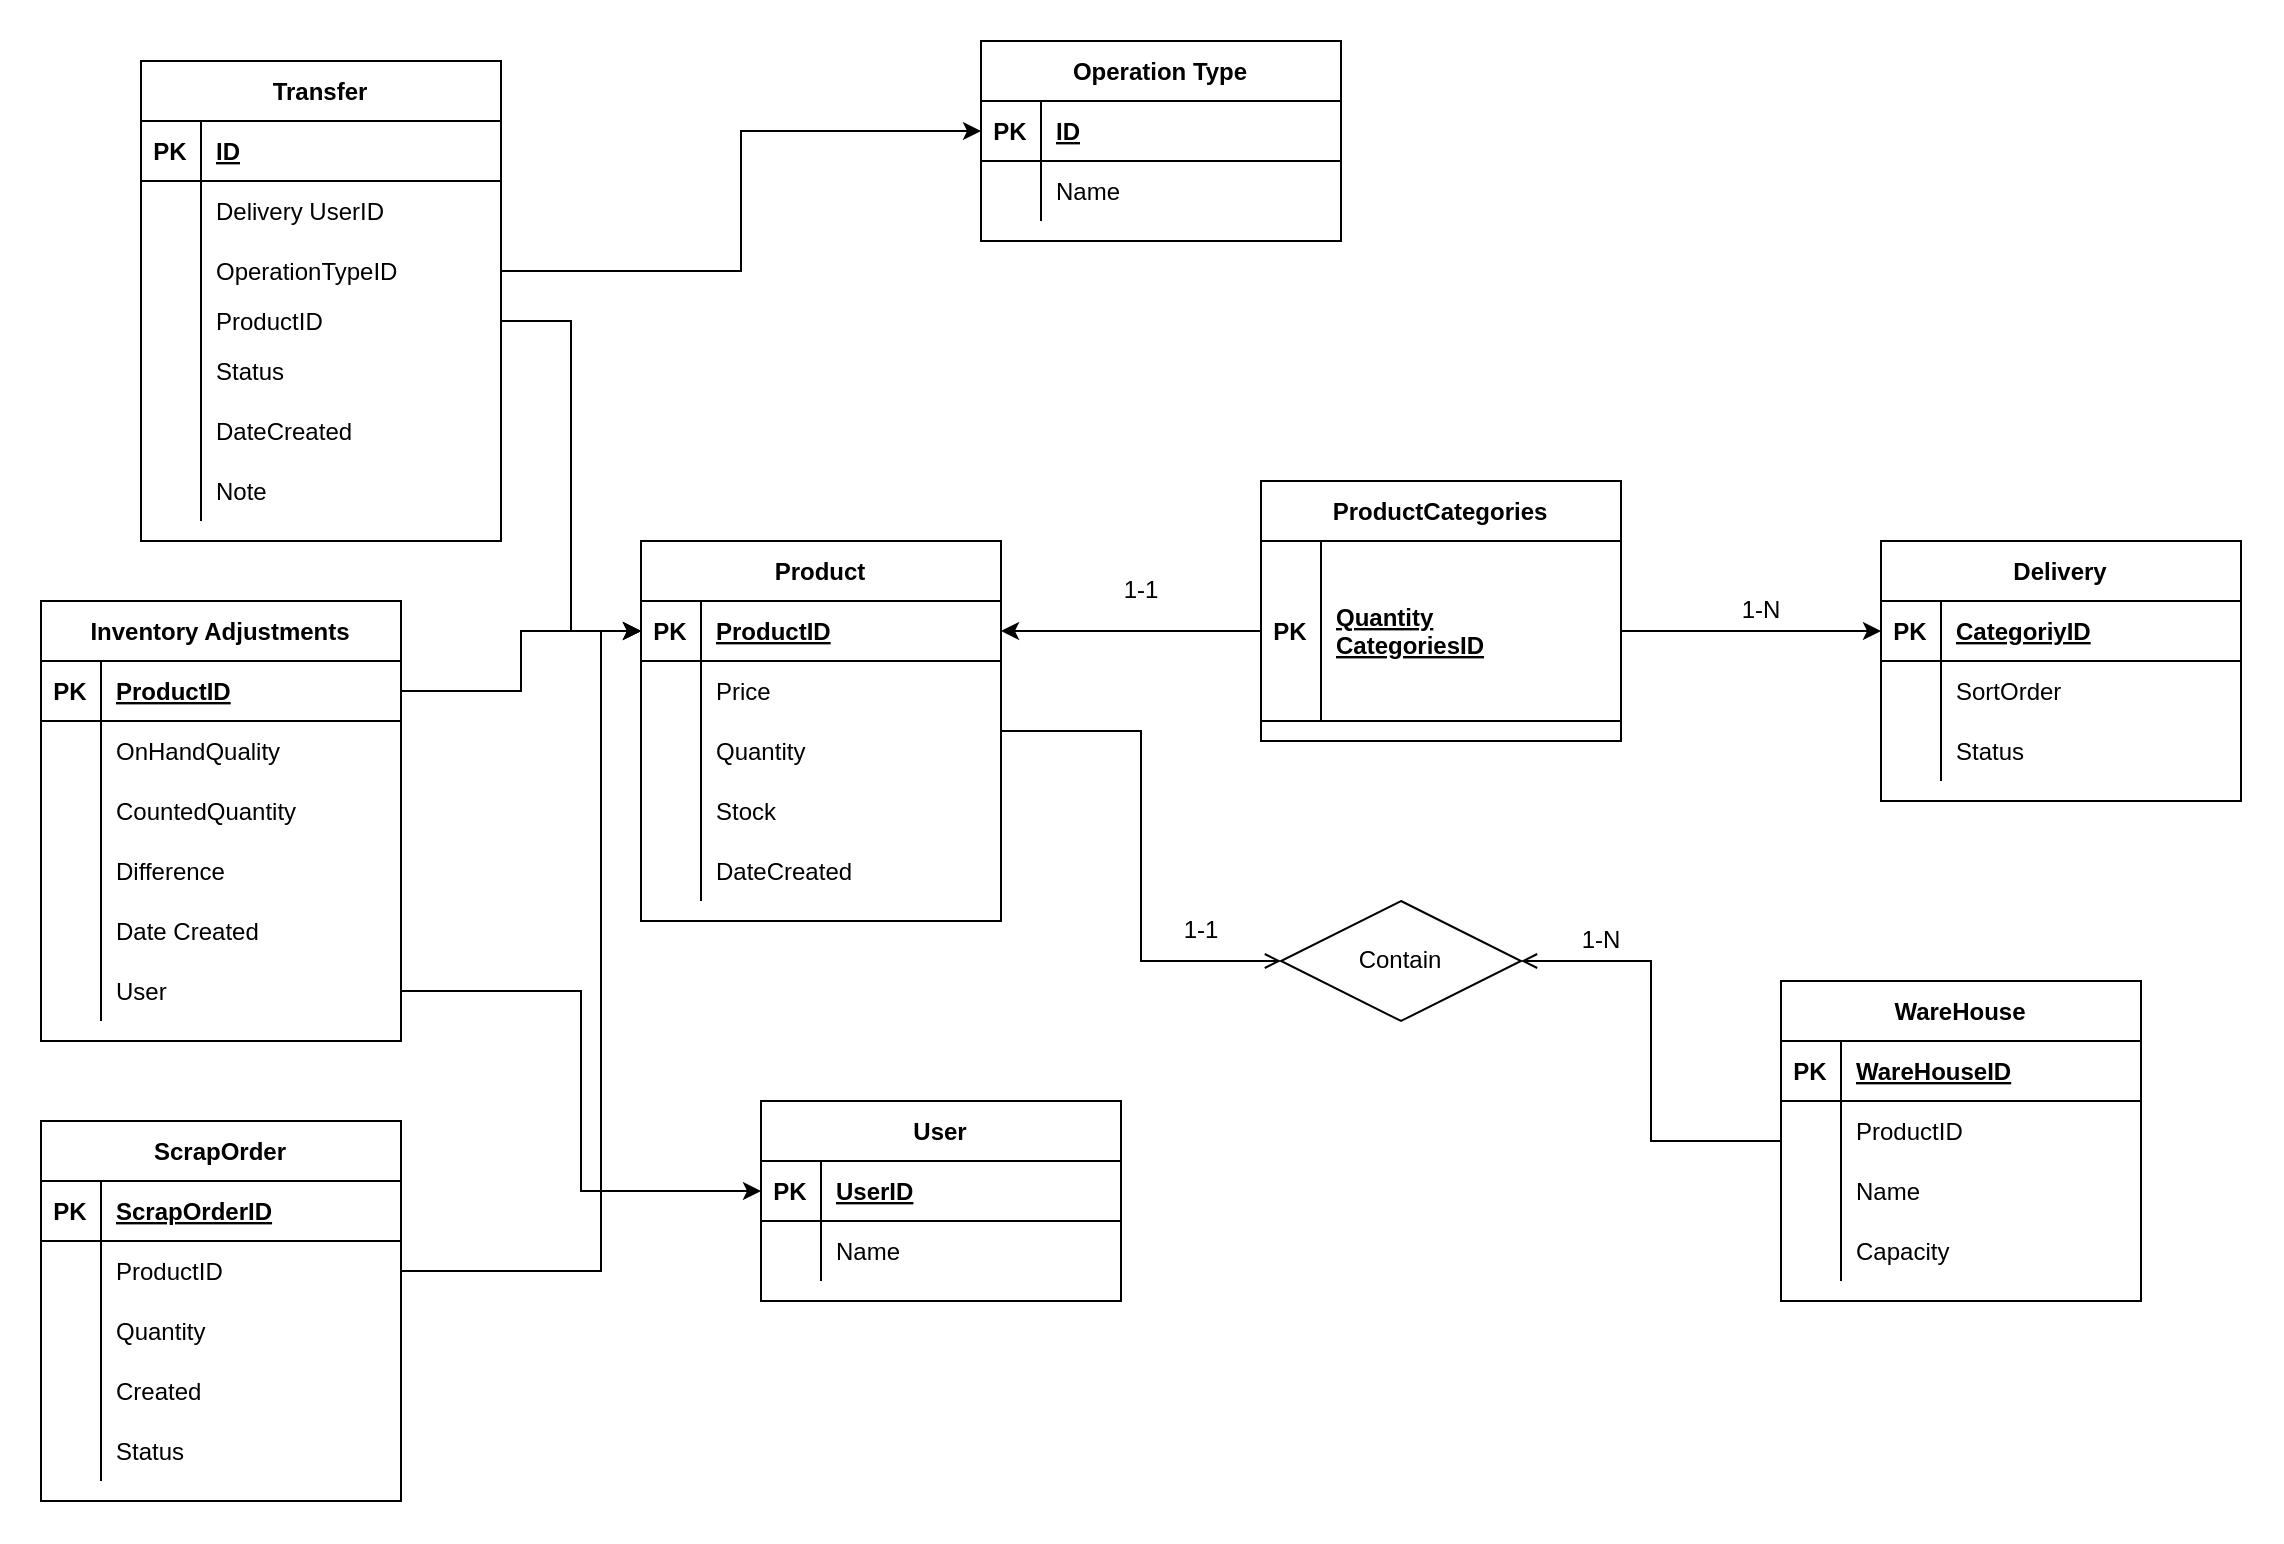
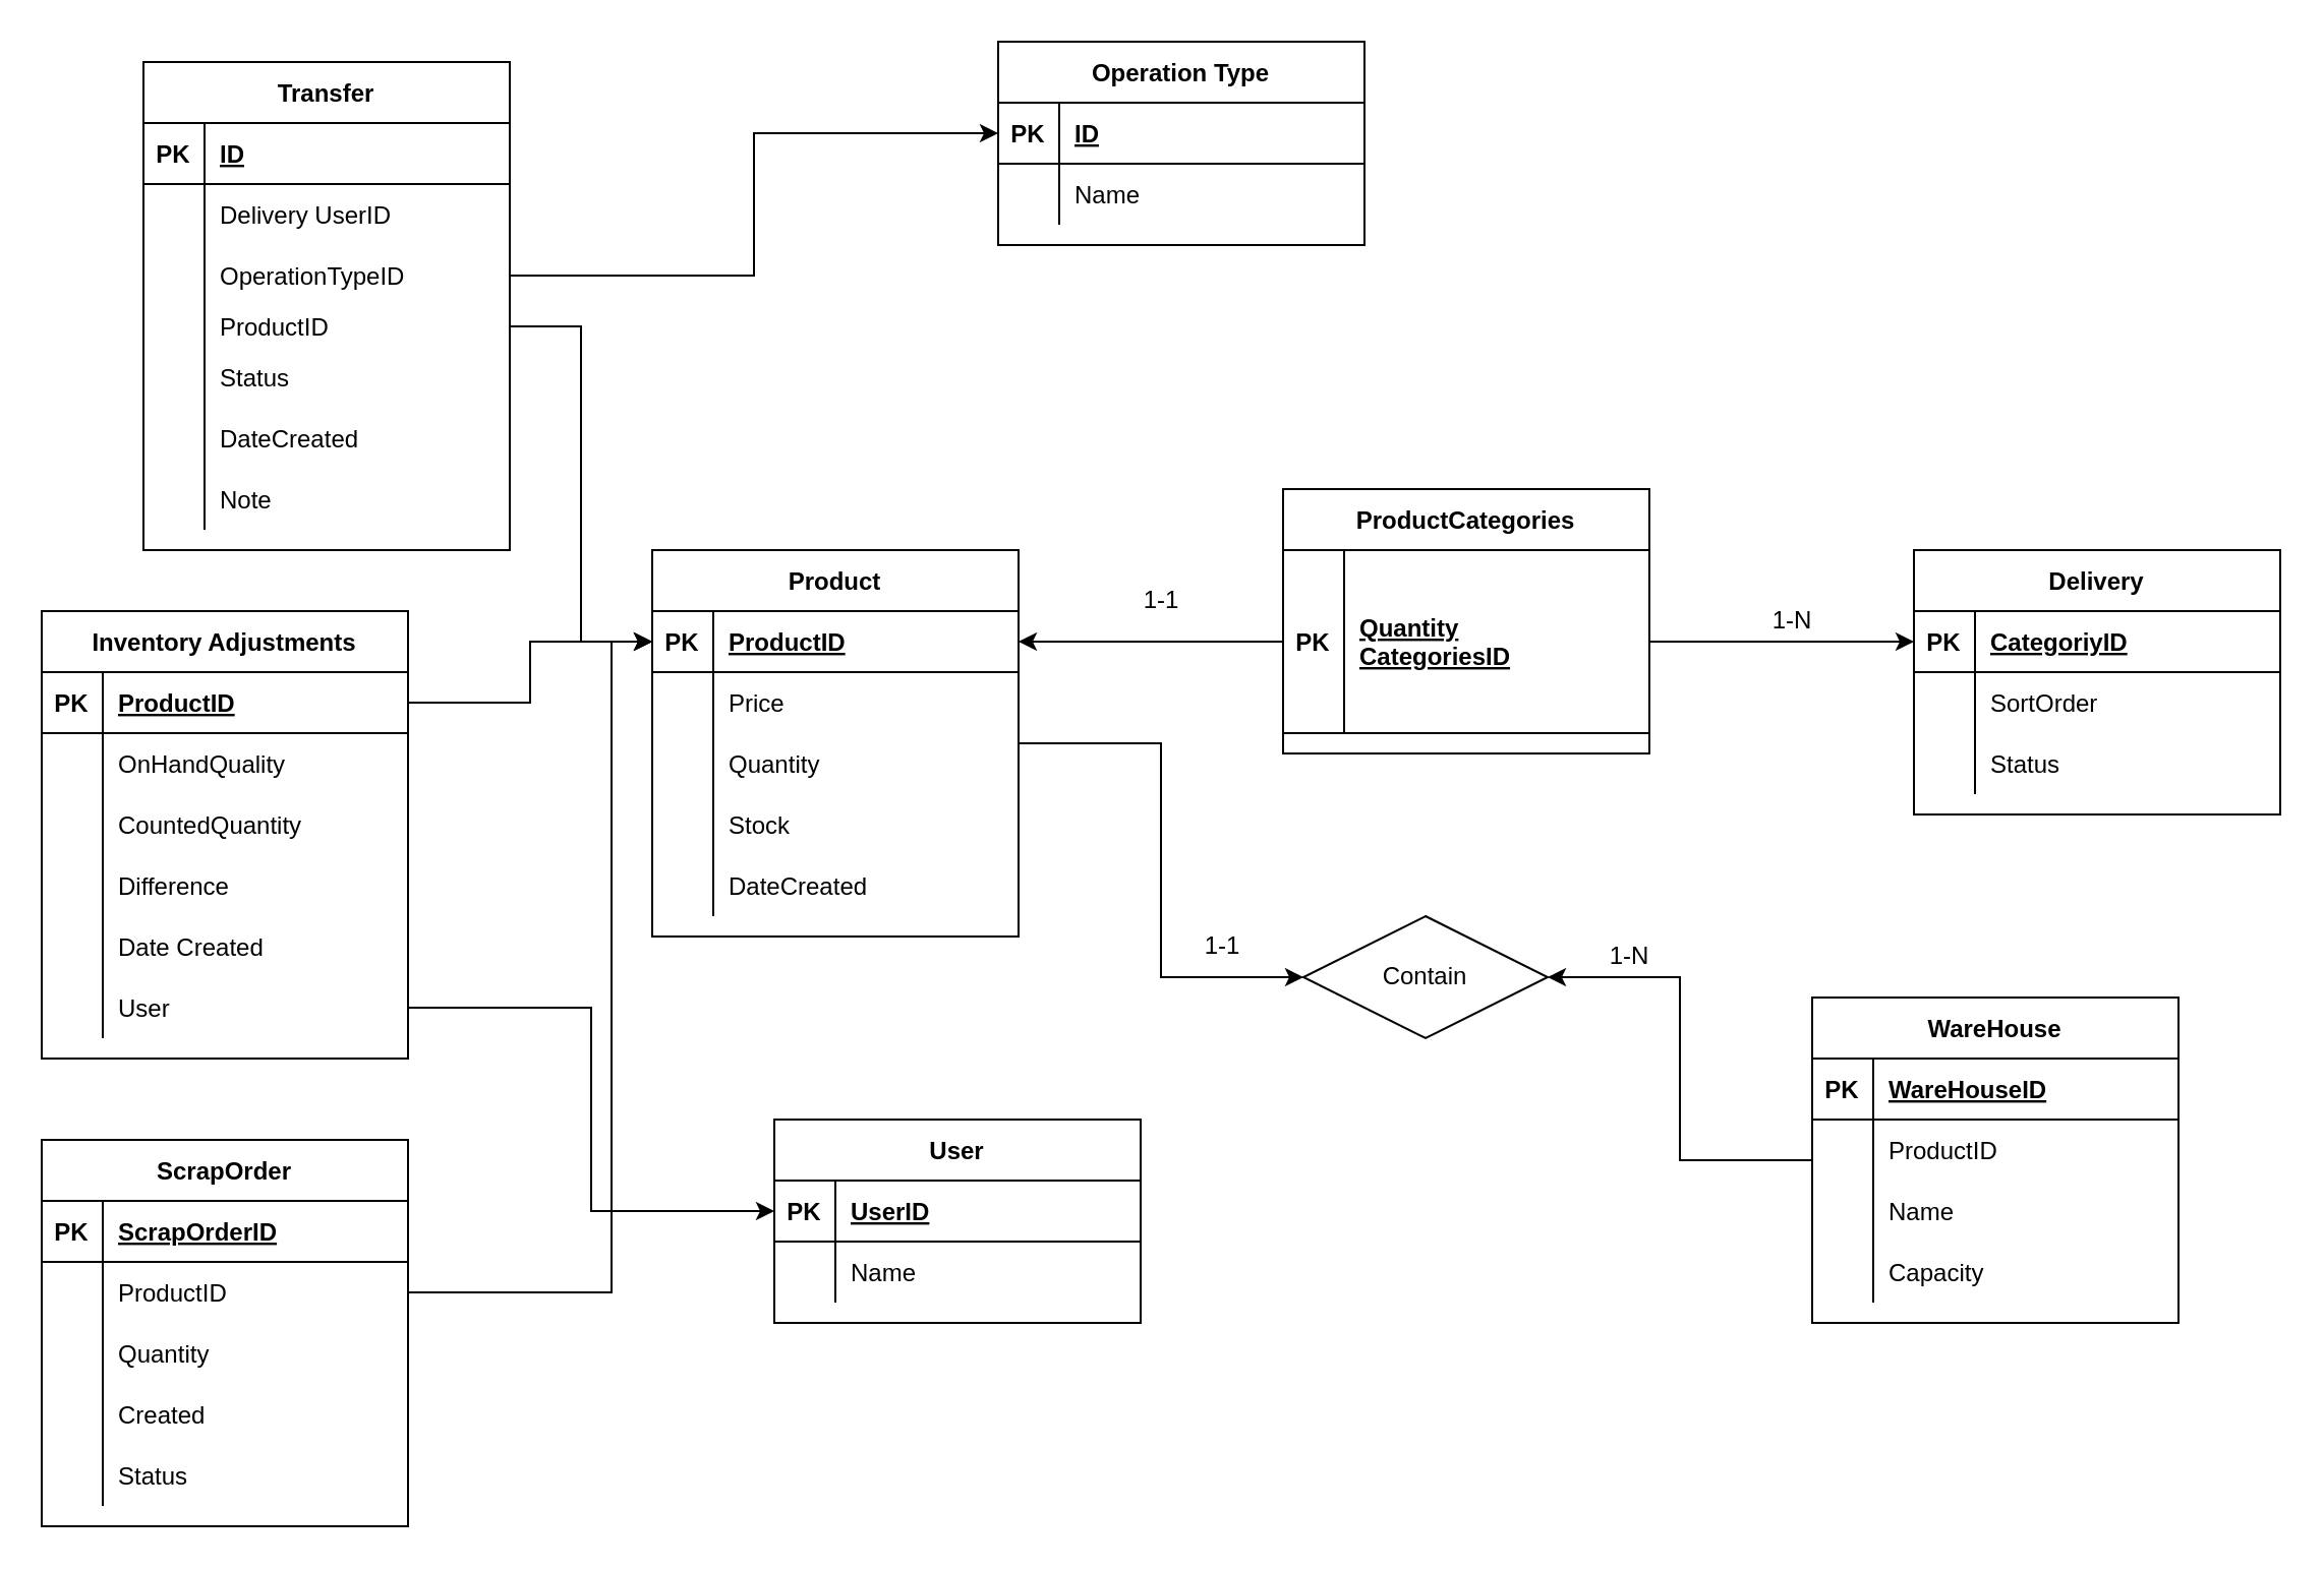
- <mxCell id="2" style="edgeStyle=orthogonalEdgeStyle;rounded=0;orthogonalLoop=1;jettySize=auto;html=1;entryX=0;entryY=0.5;entryDx=0;entryDy=0;endArrow=open;" parent="1" source="3" target="127" edge="1"><mxGeometry relative="1" as="geometry" /></mxCell>
+ <mxCell id="2" style="edgeStyle=orthogonalEdgeStyle;rounded=0;orthogonalLoop=1;jettySize=auto;html=1;entryX=0;entryY=0.5;entryDx=0;entryDy=0;" parent="1" source="3" target="127" edge="1"><mxGeometry relative="1" as="geometry" /></mxCell>
- <mxCell id="113" style="edgeStyle=orthogonalEdgeStyle;rounded=0;orthogonalLoop=1;jettySize=auto;html=1;entryX=1;entryY=0.5;entryDx=0;entryDy=0;endArrow=open;" parent="1" source="114" target="127" edge="1"><mxGeometry relative="1" as="geometry" /></mxCell>
+ <mxCell id="113" style="edgeStyle=orthogonalEdgeStyle;rounded=0;orthogonalLoop=1;jettySize=auto;html=1;entryX=1;entryY=0.5;entryDx=0;entryDy=0;" parent="1" source="114" target="127" edge="1"><mxGeometry relative="1" as="geometry" /></mxCell>
